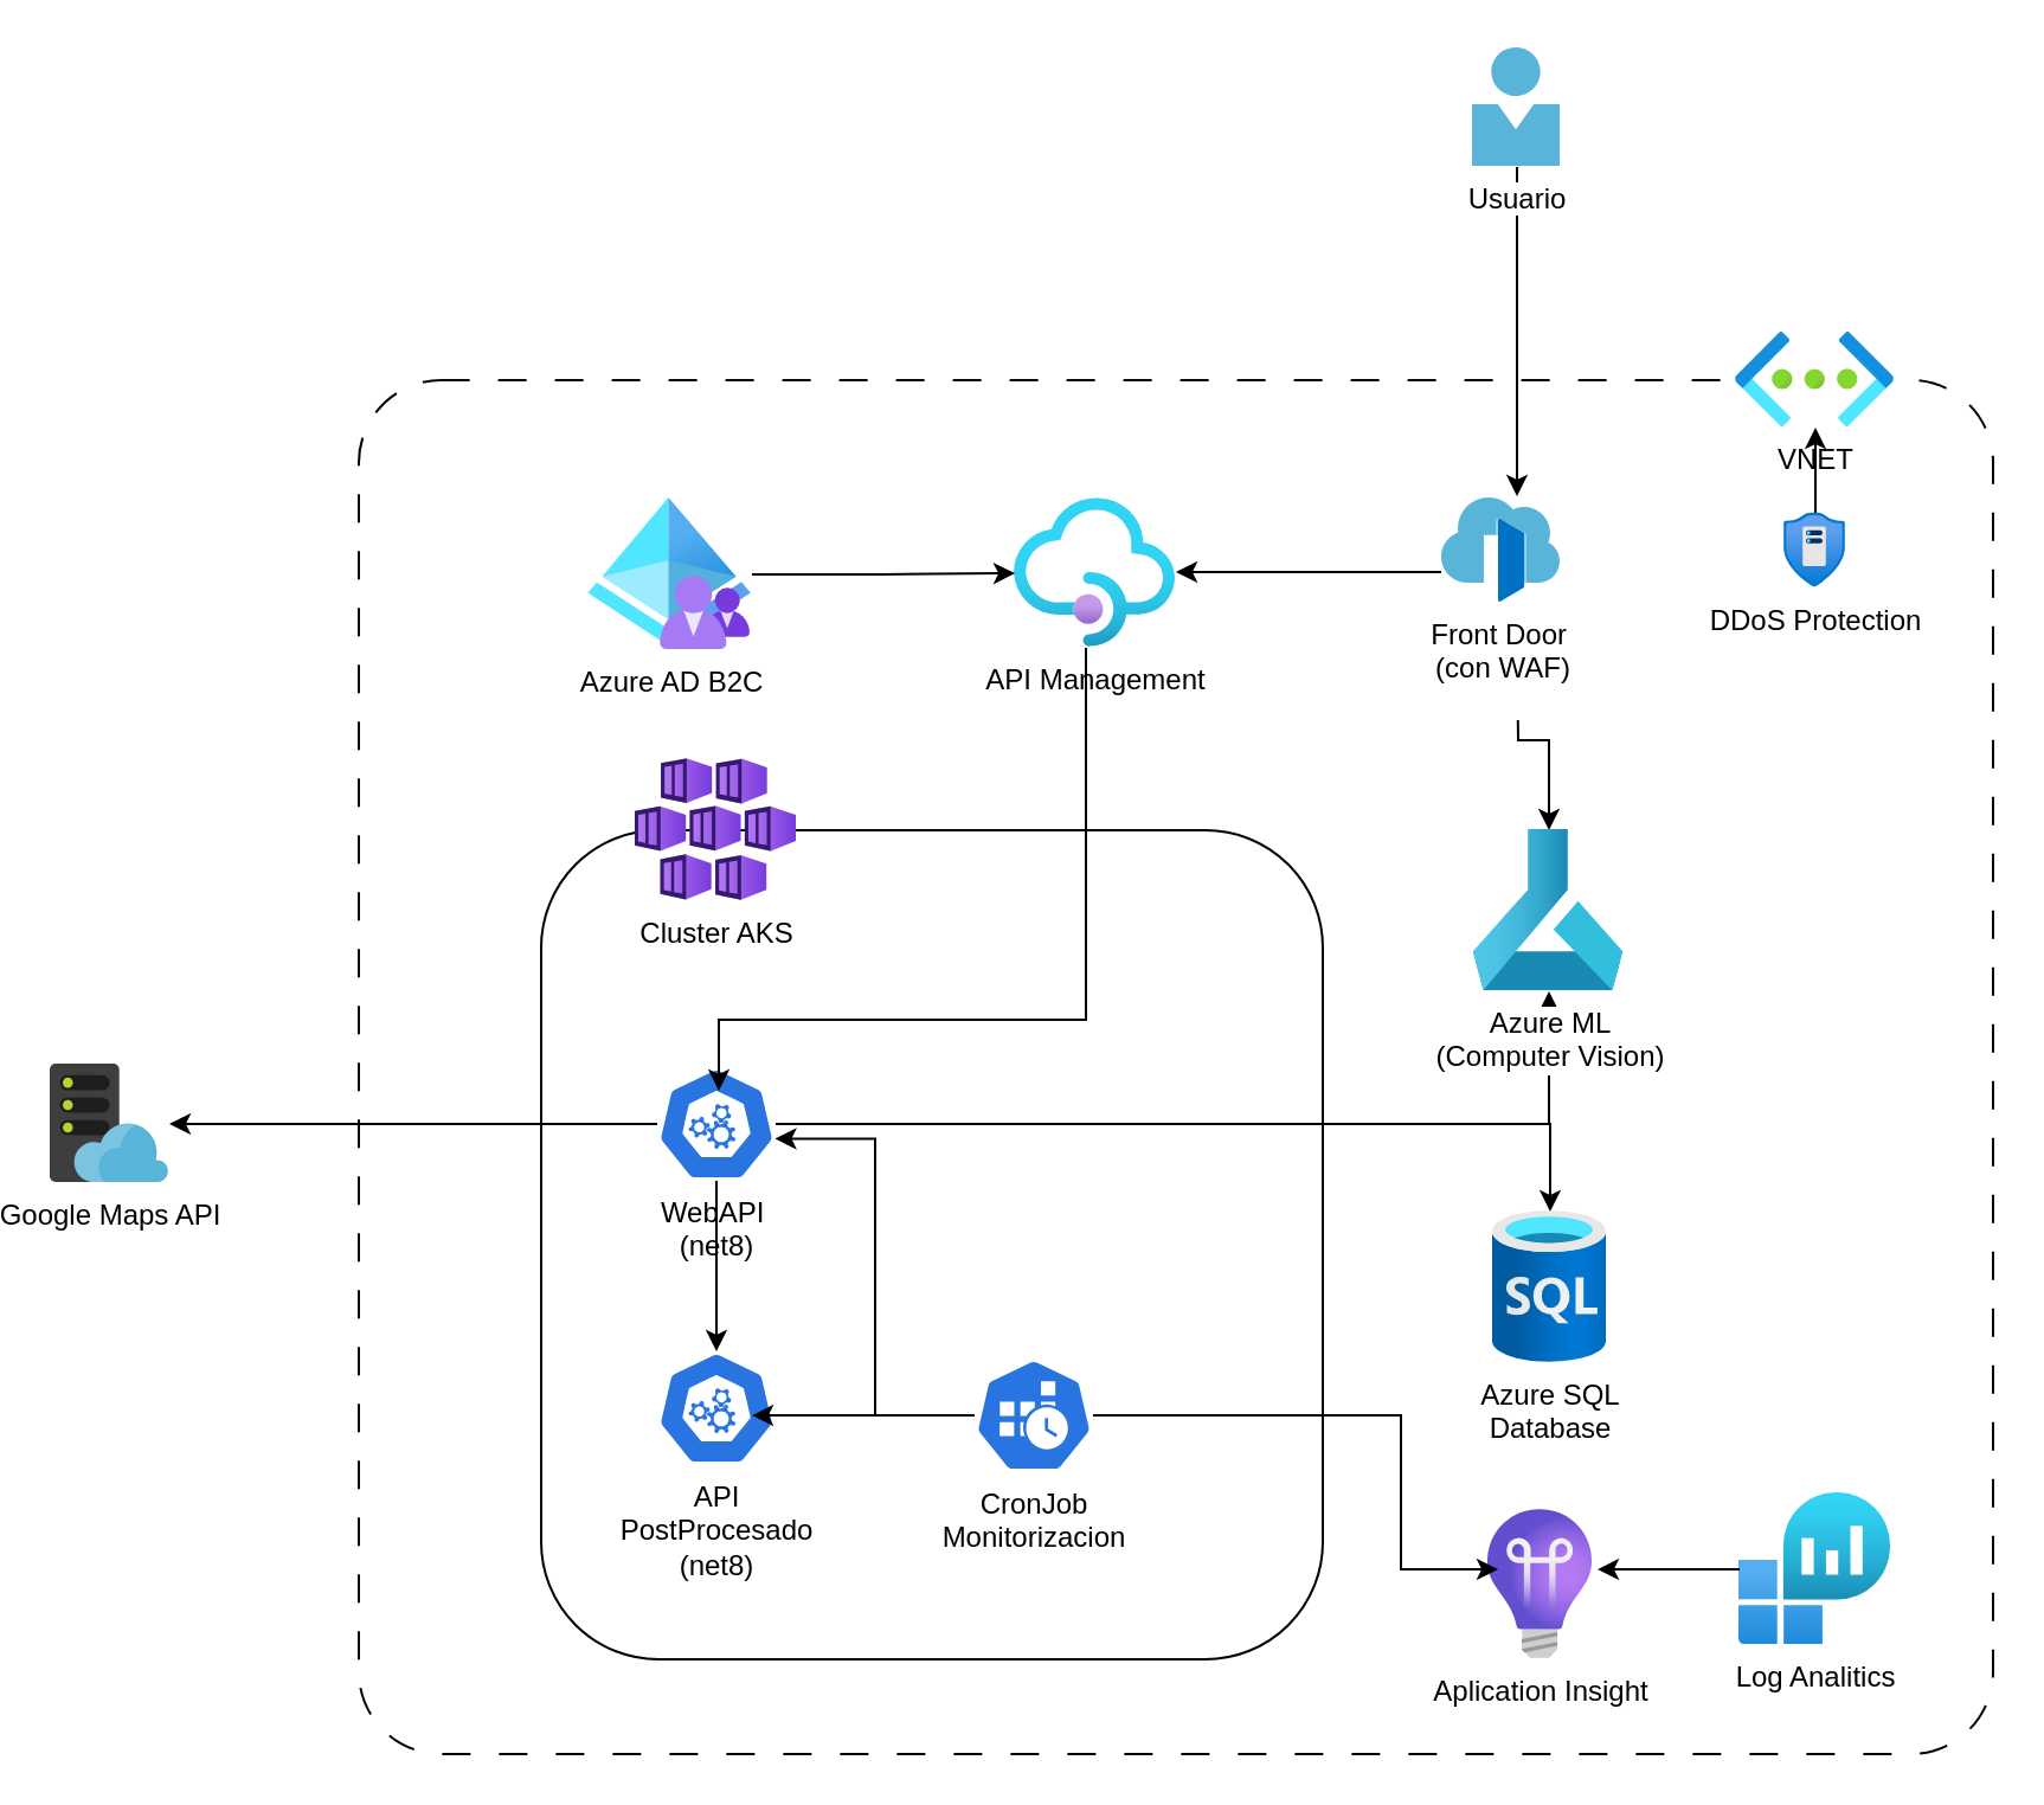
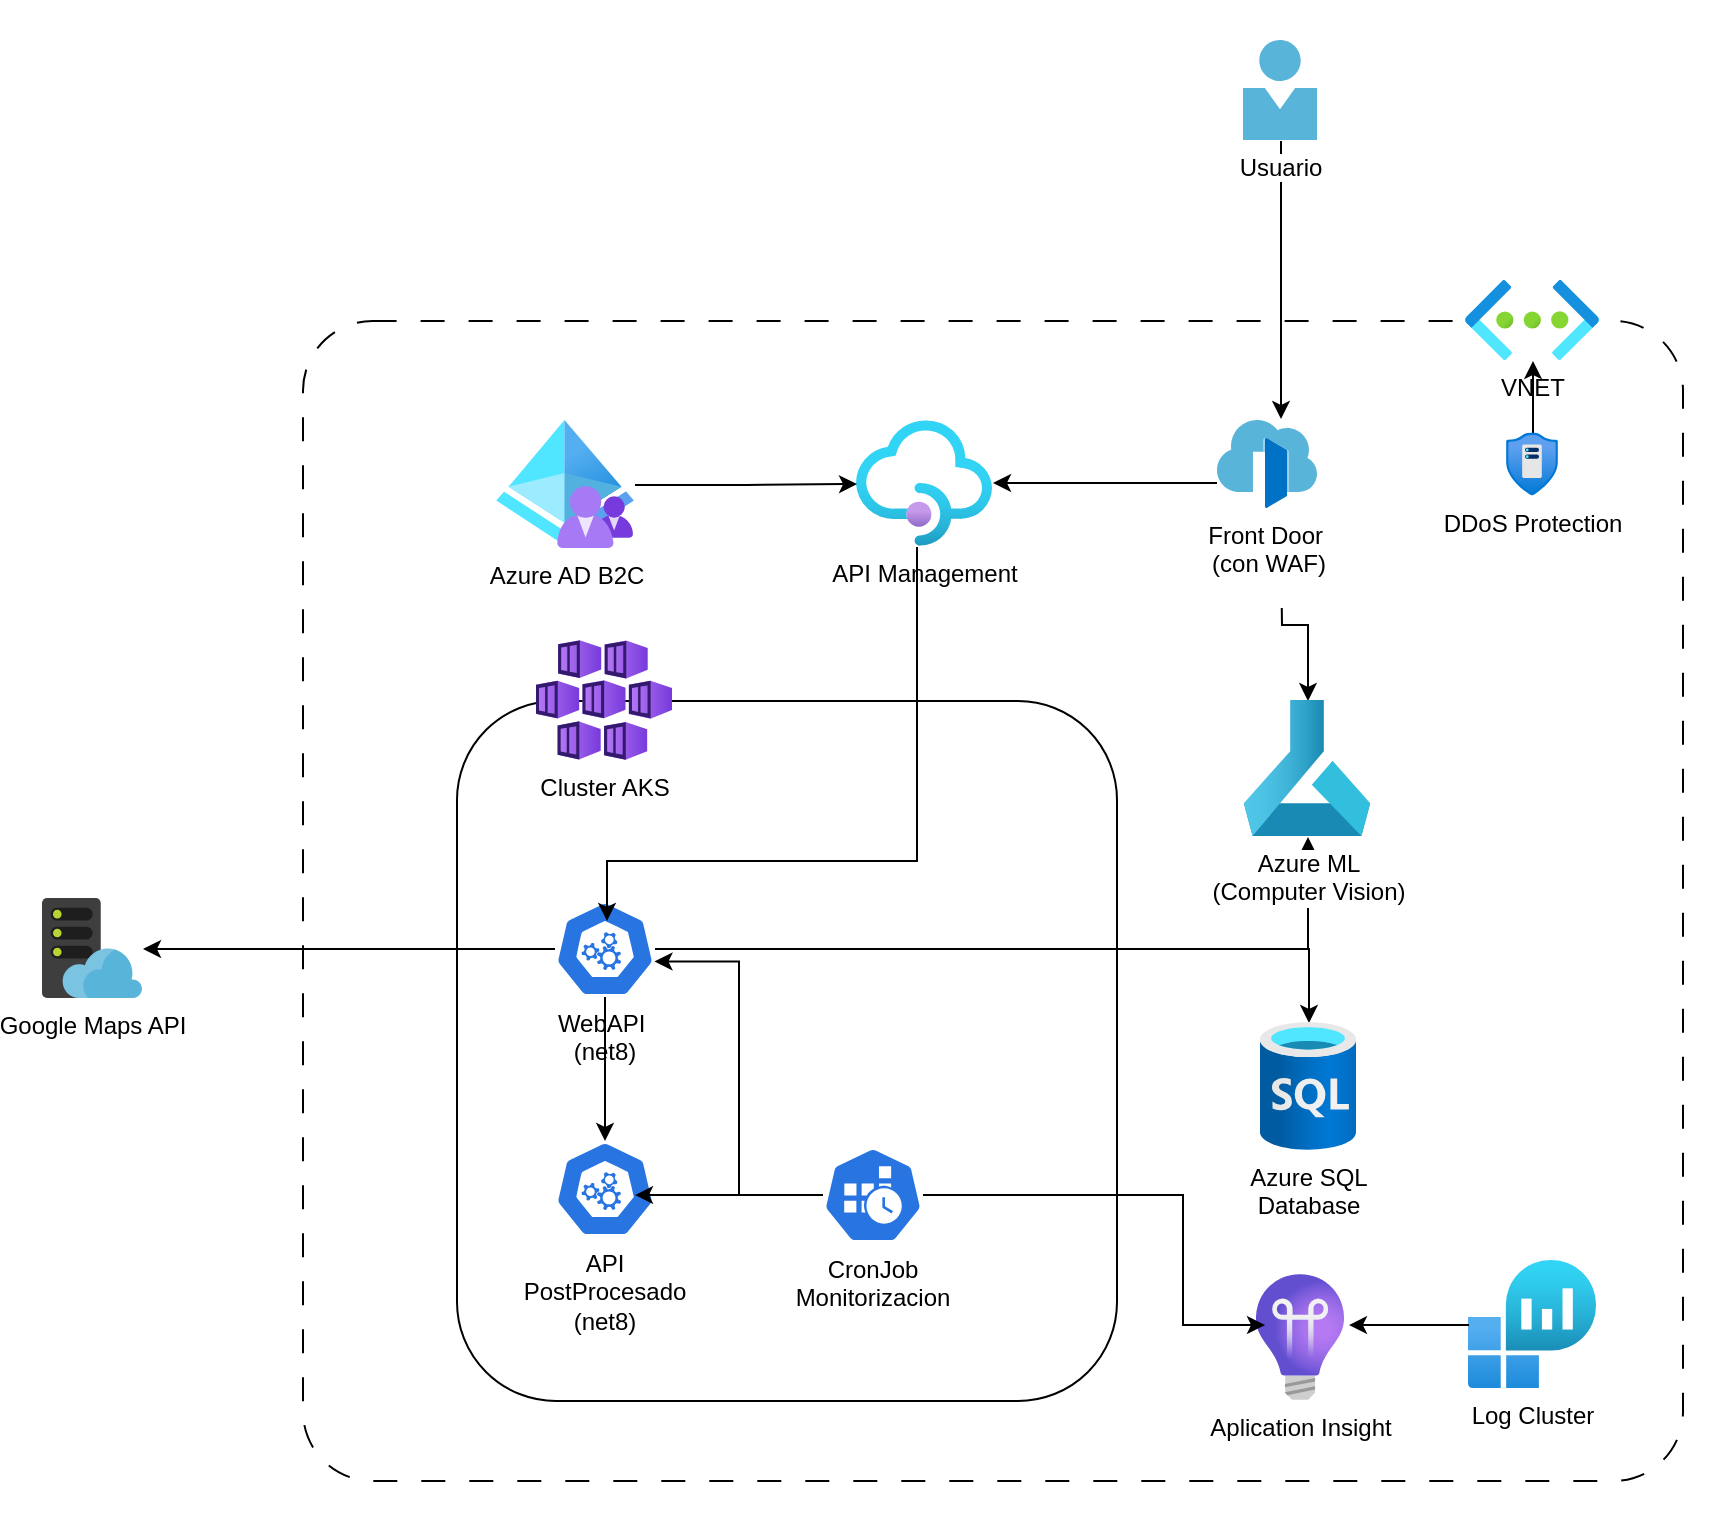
- <mxCell id="26" value="Log Analitics&lt;div&gt;&lt;br&gt;&lt;/div&gt;" style="image;aspect=fixed;html=1;points=[];align=center;fontSize=12;image=img/lib/azure2/analytics/Log_Analytics_Workspaces.svg;" vertex="1" parent="1"><mxGeometry x="733" y="630" width="64" height="64" as="geometry" /></mxCell>
+ <mxCell id="26" value="Log Cluster&lt;div&gt;&lt;br&gt;&lt;/div&gt;" style="image;aspect=fixed;html=1;points=[];align=center;fontSize=12;image=img/lib/azure2/analytics/Log_Analytics_Workspaces.svg;" vertex="1" parent="1"><mxGeometry x="733" y="630" width="64" height="64" as="geometry" /></mxCell>
